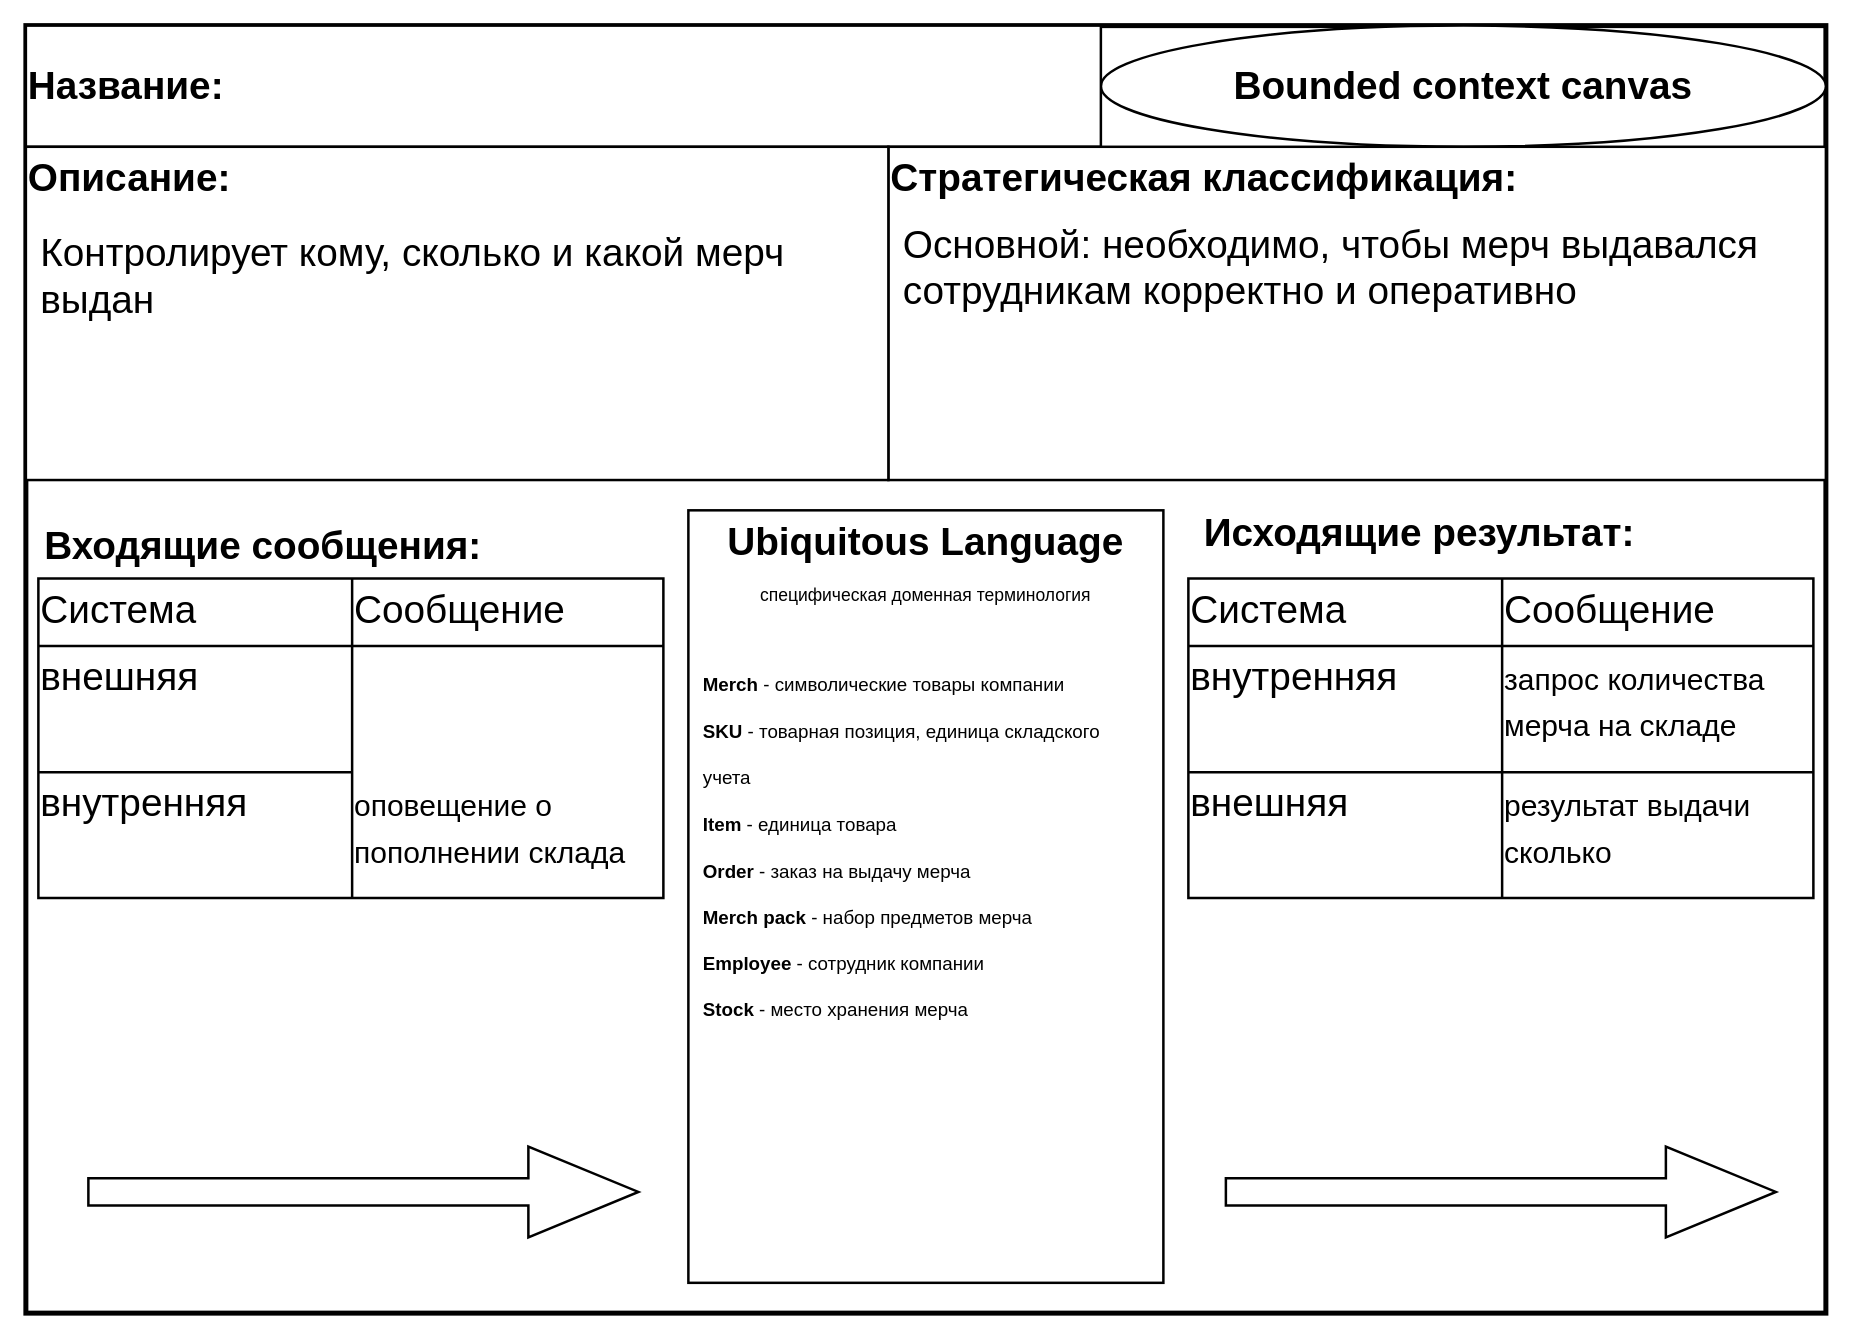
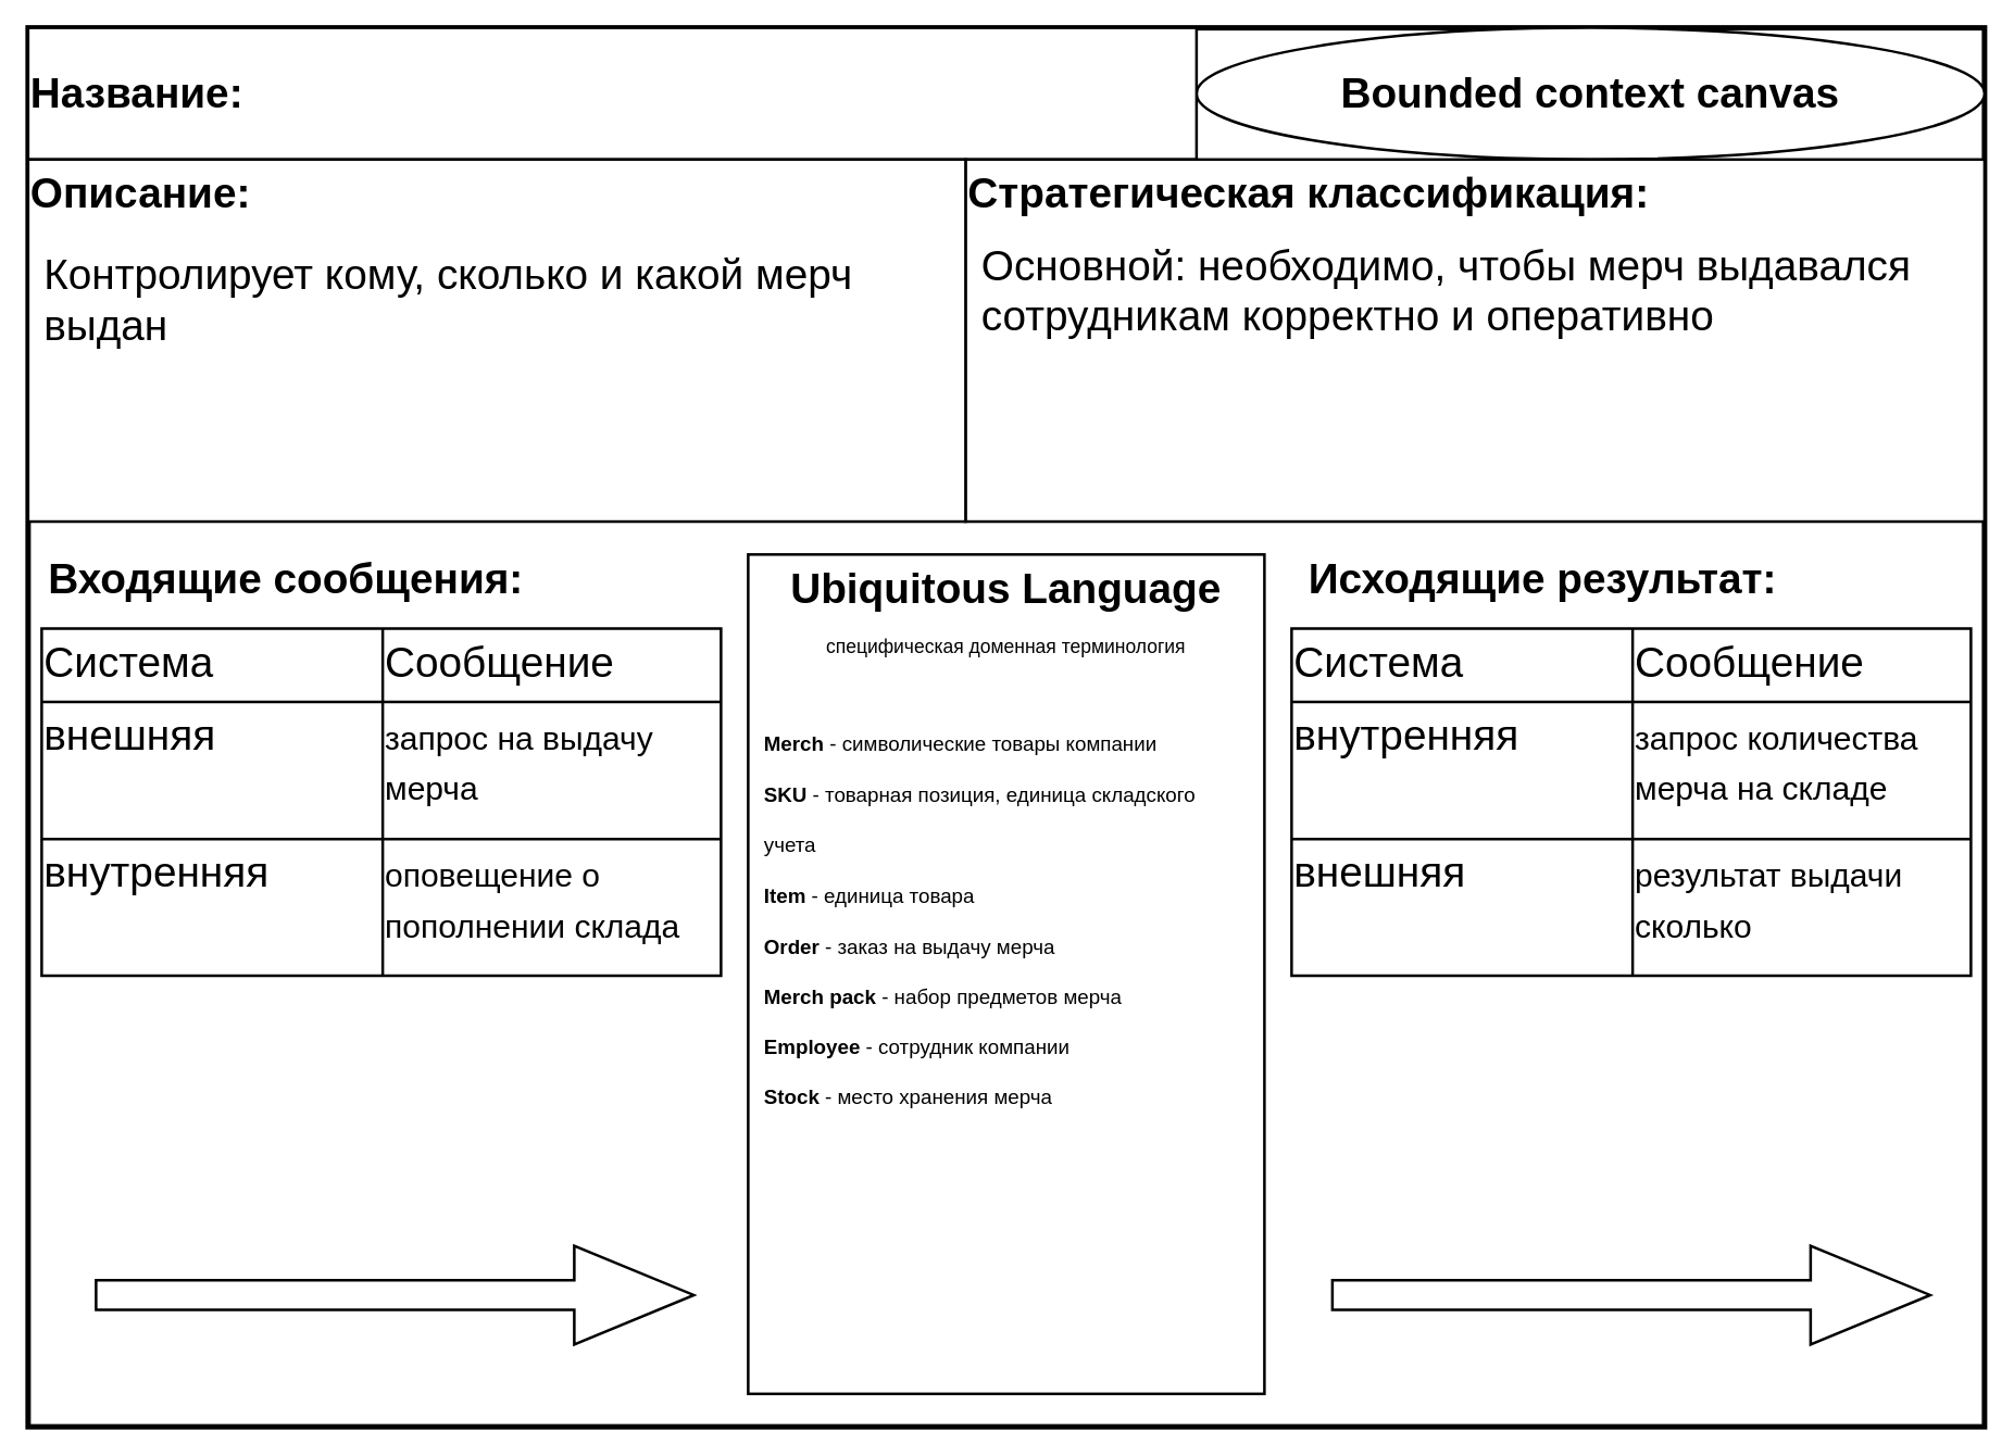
- <mxCell id="7" value="&lt;b&gt;Входящие сообщения:&lt;/b&gt;" style="text;html=1;strokeColor=none;fillColor=none;align=center;verticalAlign=middle;whiteSpace=wrap;rounded=0;shadow=0;glass=0;sketch=0;fontSize=31;" parent="3" vertex="1"><mxGeometry x="10" y="397.76" width="360" height="36.35" as="geometry" /></mxCell>
+ <mxCell id="7" value="&lt;b&gt;Входящие сообщения:&lt;/b&gt;" style="text;html=1;strokeColor=none;fillColor=none;align=center;verticalAlign=middle;whiteSpace=wrap;rounded=0;shadow=0;glass=0;sketch=0;fontSize=31;" parent="3" vertex="1"><mxGeometry x="10" y="387.76" width="360" height="36.35" as="geometry" /></mxCell>
+ <mxCell id="15" value="&lt;font style=&quot;font-size: 24px&quot;&gt;запрос на выдачу мерча&lt;/font&gt;" style="shape=partialRectangle;html=1;whiteSpace=wrap;connectable=0;fillColor=none;top=0;left=0;bottom=0;right=0;overflow=hidden;pointerEvents=1;rounded=0;shadow=0;glass=0;sketch=0;fontSize=31;strokeColor=default;strokeWidth=2;align=left;verticalAlign=top;" parent="13" vertex="1"><mxGeometry x="251" width="249" height="101" as="geometry"><mxRectangle width="249" height="101" as="alternateBounds" /></mxGeometry></mxCell>
